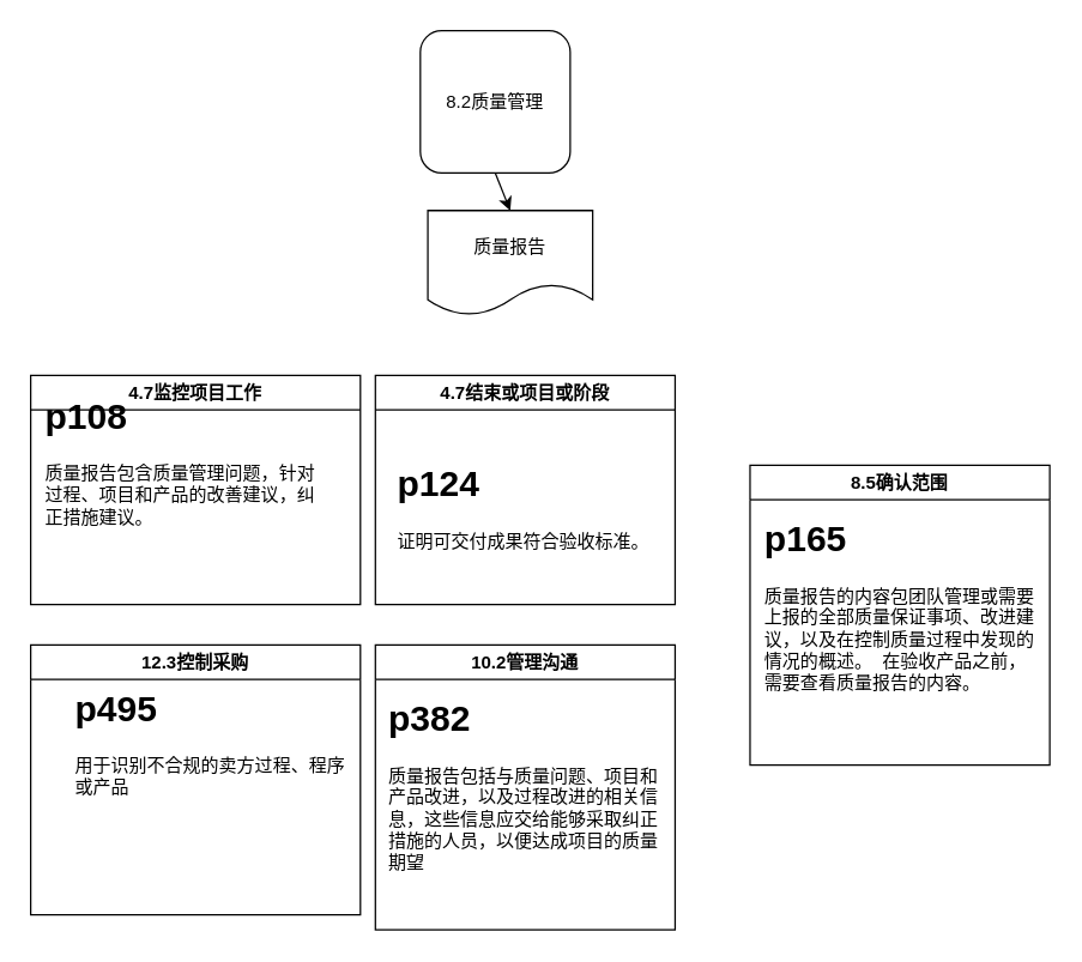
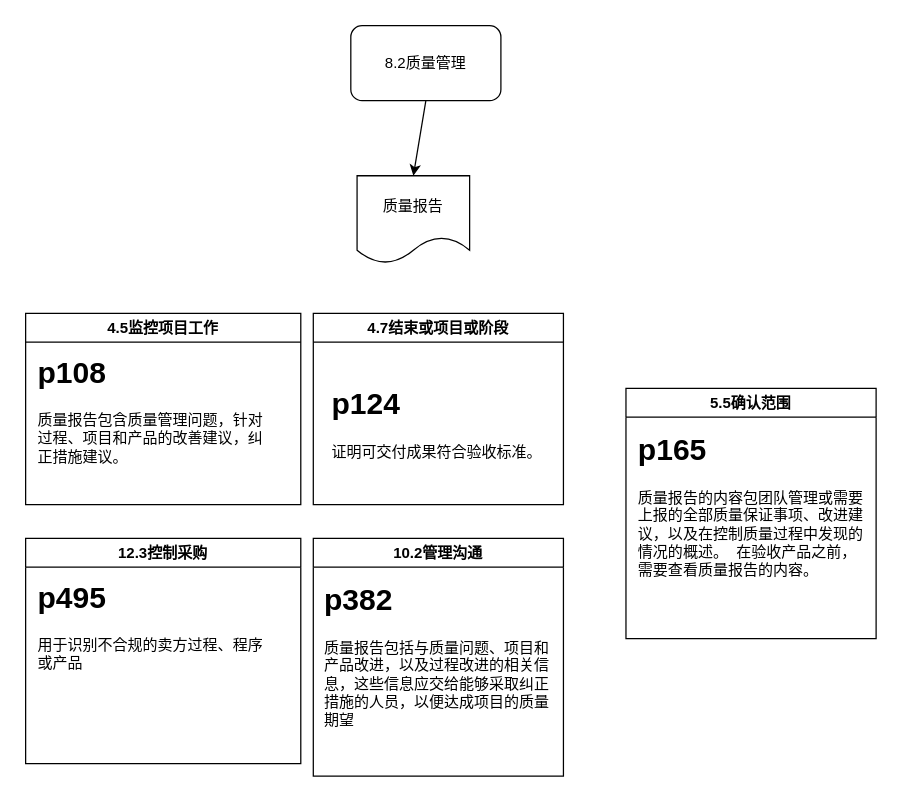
- <mxCell id="3" value="8.2质量管理" style="rounded=1;whiteSpace=wrap;html=1;" vertex="1" parent="1"><mxGeometry x="280" y="20" width="100" height="95" as="geometry" /></mxCell>
+ <mxCell id="3" value="8.2质量管理" style="rounded=1;whiteSpace=wrap;html=1;" vertex="1" parent="1"><mxGeometry x="280" y="20" width="120" height="60" as="geometry" /></mxCell>
- <mxCell id="4" value="质量报告" style="shape=document;whiteSpace=wrap;html=1;boundedLbl=1;" vertex="1" parent="1"><mxGeometry x="285" y="140" width="110" height="70" as="geometry" /></mxCell>
+ <mxCell id="4" value="质量报告" style="shape=document;whiteSpace=wrap;html=1;boundedLbl=1;" vertex="1" parent="1"><mxGeometry x="285" y="140" width="90" height="70" as="geometry" /></mxCell>
- <mxCell id="5" value="4.7监控项目工作" style="swimlane;" vertex="1" parent="1"><mxGeometry x="20" y="250" width="220" height="153" as="geometry" /></mxCell>
+ <mxCell id="5" value="4.5监控项目工作" style="swimlane;" vertex="1" parent="1"><mxGeometry x="20" y="250" width="220" height="153" as="geometry" /></mxCell>
- <mxCell id="6" value="&lt;h1&gt;p108&lt;/h1&gt;&lt;div&gt;质量报告包含质量管理问题，针对过程、项目和产品的改善建议，纠正措施建议。&lt;/div&gt;" style="text;html=1;strokeColor=none;fillColor=none;spacing=5;spacingTop=-20;whiteSpace=wrap;overflow=hidden;rounded=0;" vertex="1" parent="5"><mxGeometry x="5" y="8" width="190" height="120" as="geometry" /></mxCell>
+ <mxCell id="6" value="&lt;h1&gt;p108&lt;/h1&gt;&lt;div&gt;质量报告包含质量管理问题，针对过程、项目和产品的改善建议，纠正措施建议。&lt;/div&gt;" style="text;html=1;strokeColor=none;fillColor=none;spacing=5;spacingTop=-20;whiteSpace=wrap;overflow=hidden;rounded=0;" vertex="1" parent="5"><mxGeometry x="5" y="28" width="190" height="120" as="geometry" /></mxCell>
- <mxCell id="9" value="8.5确认范围" style="swimlane;" vertex="1" parent="1"><mxGeometry x="500" y="310" width="200" height="200" as="geometry" /></mxCell>
+ <mxCell id="9" value="5.5确认范围" style="swimlane;" vertex="1" parent="1"><mxGeometry x="500" y="310" width="200" height="200" as="geometry" /></mxCell>
- <mxCell id="12" value="&lt;h1&gt;p495&lt;br&gt;&lt;/h1&gt;&lt;div&gt;用于识别不合规的卖方过程、程序或产品&lt;/div&gt;" style="text;html=1;strokeColor=none;fillColor=none;spacing=5;spacingTop=-20;whiteSpace=wrap;overflow=hidden;rounded=0;" vertex="1" parent="11"><mxGeometry x="25" y="23" width="190" height="92" as="geometry" /></mxCell>
+ <mxCell id="12" value="&lt;h1&gt;p495&lt;br&gt;&lt;/h1&gt;&lt;div&gt;用于识别不合规的卖方过程、程序或产品&lt;/div&gt;" style="text;html=1;strokeColor=none;fillColor=none;spacing=5;spacingTop=-20;whiteSpace=wrap;overflow=hidden;rounded=0;" vertex="1" parent="11"><mxGeometry x="5" y="28" width="190" height="92" as="geometry" /></mxCell>
